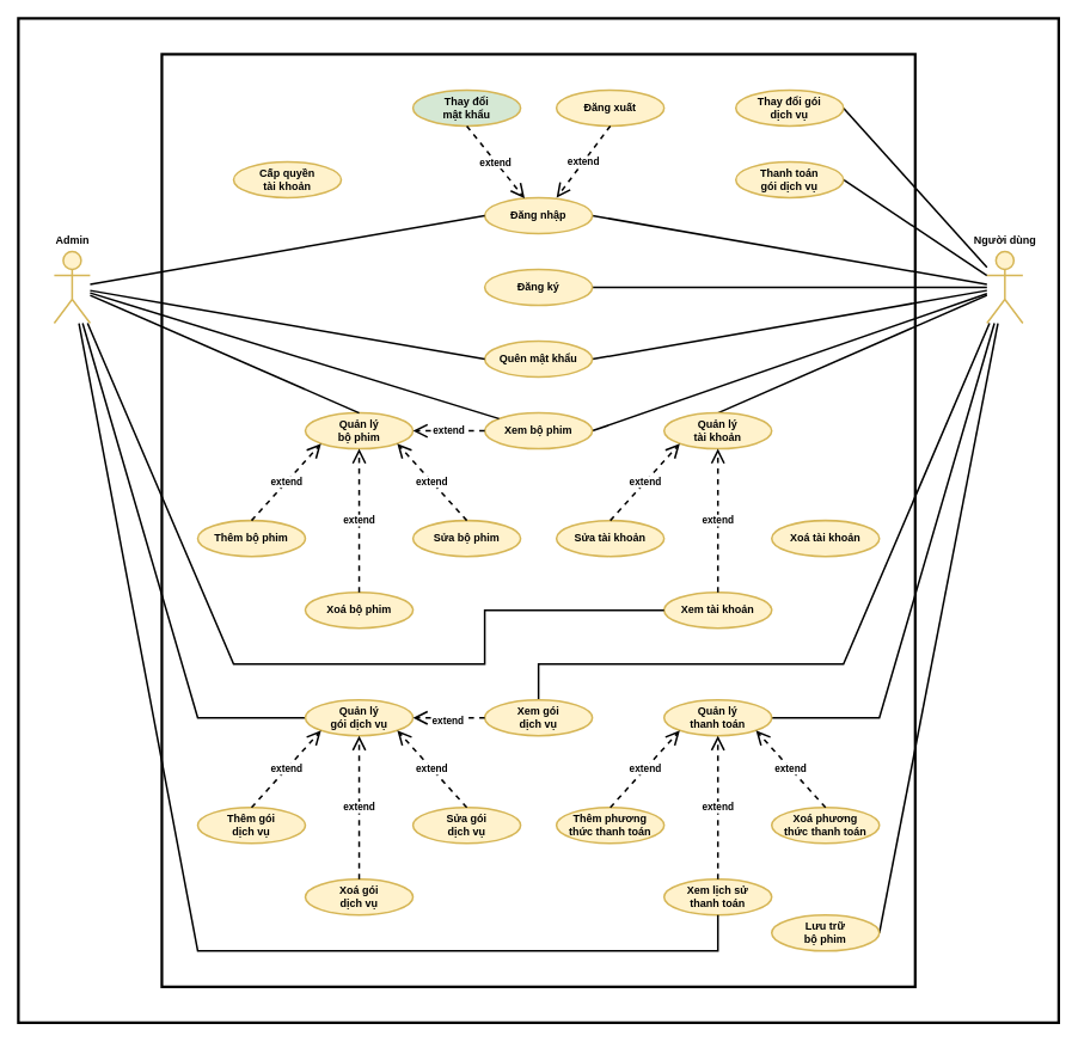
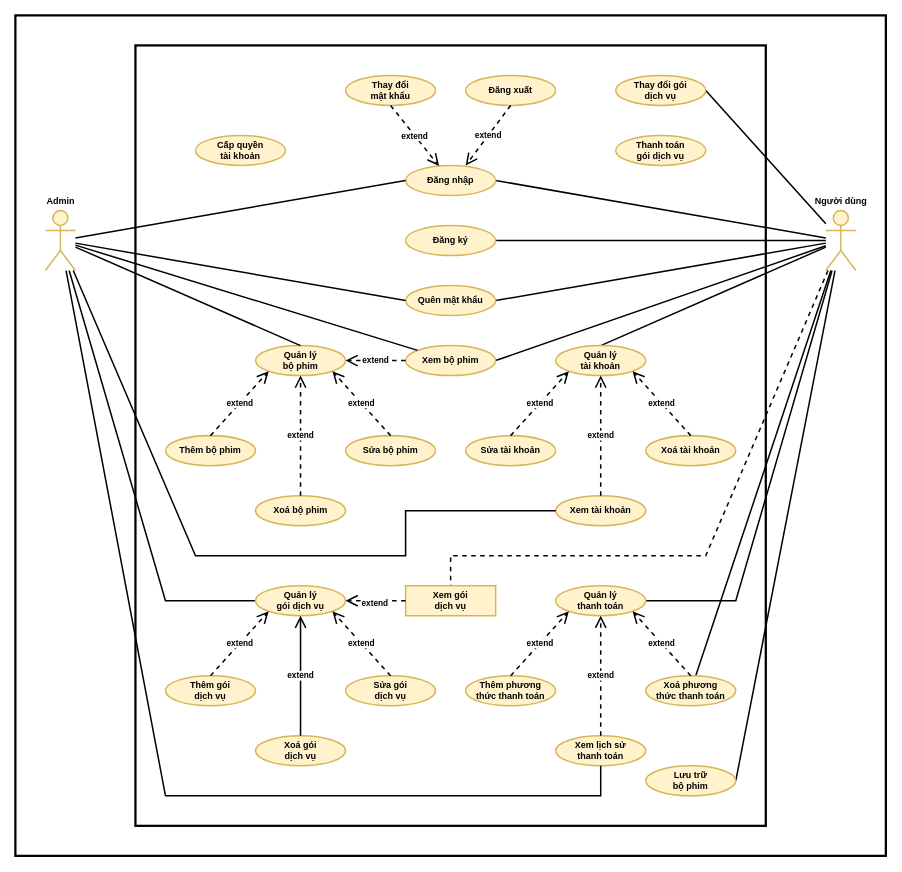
- <mxCell id="17" value="Thay đổi&lt;br&gt;mật khẩu" style="ellipse;whiteSpace=wrap;html=1;fontStyle=1;fontFamily=Helvetica;fillColor=#d5e8d4;strokeColor=#d6b656;strokeWidth=2;" parent="1" vertex="1"><mxGeometry x="460" y="100" width="120" height="40" as="geometry" /></mxCell>
+ <mxCell id="17" value="Thay đổi&lt;br&gt;mật khẩu" style="ellipse;whiteSpace=wrap;html=1;fontStyle=1;fontFamily=Helvetica;fillColor=#fff2cc;strokeColor=#d6b656;strokeWidth=2;" parent="1" vertex="1"><mxGeometry x="460" y="100" width="120" height="40" as="geometry" /></mxCell>
- <mxCell id="12" style="rounded=0;orthogonalLoop=1;jettySize=auto;html=1;entryX=1;entryY=0.5;entryDx=0;entryDy=0;endArrow=none;endFill=0;fontFamily=Helvetica;fontStyle=1;strokeWidth=2;" parent="1" source="14" target="61" edge="1"><mxGeometry relative="1" as="geometry" /></mxCell>
+ <mxCell id="12" style="rounded=0;orthogonalLoop=1;jettySize=auto;html=1;endArrow=none;endFill=0;fontFamily=Helvetica;fontStyle=1;strokeWidth=2;" parent="1" source="14" target="31" edge="1"><mxGeometry relative="1" as="geometry" /></mxCell>
+ <mxCell id="43" value="extend" style="endArrow=open;endSize=12;dashed=1;html=1;rounded=0;exitX=0.5;exitY=0;exitDx=0;exitDy=0;entryX=1;entryY=1;entryDx=0;entryDy=0;fontFamily=Helvetica;fontStyle=1;strokeWidth=2;" parent="1" source="23" target="35" edge="1"><mxGeometry width="160" relative="1" as="geometry"><mxPoint x="948" y="580" as="sourcePoint" /><mxPoint x="870" y="494" as="targetPoint" /><Array as="points" /></mxGeometry></mxCell>
- <mxCell id="9" style="rounded=0;orthogonalLoop=1;jettySize=auto;html=1;entryX=0.5;entryY=0;entryDx=0;entryDy=0;endArrow=none;endFill=0;fontFamily=Helvetica;fontStyle=1;strokeWidth=2;" parent="1" source="14" target="59" edge="1"><mxGeometry relative="1" as="geometry"><Array as="points"><mxPoint x="940" y="740" /><mxPoint x="600" y="740" /></Array></mxGeometry></mxCell>
+ <mxCell id="9" style="rounded=0;orthogonalLoop=1;jettySize=auto;html=1;entryX=0.5;entryY=0;entryDx=0;entryDy=0;endArrow=none;endFill=0;fontFamily=Helvetica;fontStyle=1;strokeWidth=2;dashed=1;" parent="1" source="14" target="59" edge="1"><mxGeometry relative="1" as="geometry"><Array as="points"><mxPoint x="940" y="740" /><mxPoint x="600" y="740" /></Array></mxGeometry></mxCell>
- <mxCell id="59" value="Xem gói &lt;br&gt;dịch vụ" style="ellipse;whiteSpace=wrap;html=1;fontStyle=1;fontFamily=Helvetica;fillColor=#fff2cc;strokeColor=#d6b656;strokeWidth=2;" parent="1" vertex="1"><mxGeometry x="540" y="780" width="120" height="40" as="geometry" /></mxCell>
+ <mxCell id="59" value="Xem gói &lt;br&gt;dịch vụ" style="whiteSpace=wrap;html=1;fontStyle=1;fontFamily=Helvetica;fillColor=#fff2cc;strokeColor=#d6b656;strokeWidth=2;rounded=0;" parent="1" vertex="1"><mxGeometry x="540" y="780" width="120" height="40" as="geometry" /></mxCell>
- <mxCell id="64" value="extend" style="endArrow=open;endSize=12;dashed=1;html=1;rounded=0;exitX=0.5;exitY=0;exitDx=0;exitDy=0;entryX=0.5;entryY=1;entryDx=0;entryDy=0;fontFamily=Helvetica;fontStyle=1;strokeWidth=2;" parent="1" source="57" target="55" edge="1"><mxGeometry width="160" relative="1" as="geometry"><mxPoint x="400" y="900" as="sourcePoint" /><mxPoint x="360" y="1020" as="targetPoint" /><Array as="points" /></mxGeometry></mxCell>
+ <mxCell id="64" value="extend" style="endArrow=open;endSize=12;dashed=0;html=1;rounded=0;exitX=0.5;exitY=0;exitDx=0;exitDy=0;entryX=0.5;entryY=1;entryDx=0;entryDy=0;fontFamily=Helvetica;fontStyle=1;strokeWidth=2;" parent="1" source="57" target="55" edge="1"><mxGeometry width="160" relative="1" as="geometry"><mxPoint x="400" y="900" as="sourcePoint" /><mxPoint x="360" y="1020" as="targetPoint" /><Array as="points" /></mxGeometry></mxCell>
